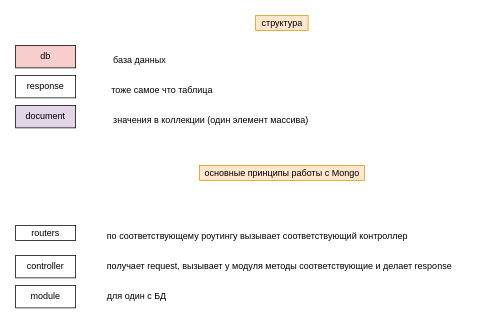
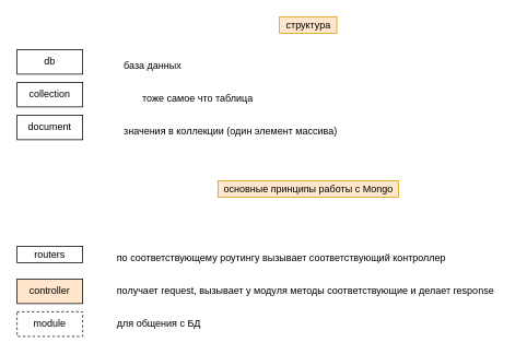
- <mxCell id="13" value="db" style="whiteSpace=wrap;html=1;fillColor=#f8cecc;" parent="1" vertex="1"><mxGeometry x="20" y="60" width="80" height="30" as="geometry" /></mxCell>
+ <mxCell id="13" value="db" style="whiteSpace=wrap;html=1;" parent="1" vertex="1"><mxGeometry x="20" y="60" width="80" height="30" as="geometry" /></mxCell>
- <mxCell id="2" value="response" style="whiteSpace=wrap;html=1;" parent="1" vertex="1"><mxGeometry x="20" y="100" width="80" height="30" as="geometry" /></mxCell>
+ <mxCell id="2" value="collection" style="whiteSpace=wrap;html=1;" parent="1" vertex="1"><mxGeometry x="20" y="100" width="80" height="30" as="geometry" /></mxCell>
- <mxCell id="3" value="тоже самое что таблица" style="text;html=1;align=center;verticalAlign=middle;resizable=0;points=[];autosize=1;" parent="1" vertex="1"><mxGeometry x="140" y="110" width="150" height="20" as="geometry" /></mxCell>
+ <mxCell id="3" value="тоже самое что таблица" style="text;html=1;align=center;verticalAlign=middle;resizable=0;points=[];autosize=1;" parent="1" vertex="1"><mxGeometry x="165" y="110" width="150" height="20" as="geometry" /></mxCell>
- <mxCell id="4" value="document" style="whiteSpace=wrap;html=1;fillColor=#e1d5e7;" parent="1" vertex="1"><mxGeometry x="20" y="140" width="80" height="30" as="geometry" /></mxCell>
+ <mxCell id="4" value="document" style="whiteSpace=wrap;html=1;" parent="1" vertex="1"><mxGeometry x="20" y="140" width="80" height="30" as="geometry" /></mxCell>
- <mxCell id="7" value="controller" style="whiteSpace=wrap;html=1;" parent="1" vertex="1"><mxGeometry x="20" y="340" width="80" height="30" as="geometry" /></mxCell>
+ <mxCell id="7" value="controller" style="whiteSpace=wrap;html=1;fillColor=#ffe6cc;" parent="1" vertex="1"><mxGeometry x="20" y="340" width="80" height="30" as="geometry" /></mxCell>
- <mxCell id="8" value="module" style="whiteSpace=wrap;html=1;" parent="1" vertex="1"><mxGeometry x="20" y="380" width="80" height="30" as="geometry" /></mxCell>
+ <mxCell id="8" value="module" style="whiteSpace=wrap;html=1;dashed=1;" parent="1" vertex="1"><mxGeometry x="20" y="380" width="80" height="30" as="geometry" /></mxCell>
- <mxCell id="9" value="для один с БД" style="text;html=1;align=left;verticalAlign=middle;resizable=0;points=[];autosize=1;" parent="1" vertex="1"><mxGeometry x="140" y="385" width="120" height="20" as="geometry" /></mxCell>
+ <mxCell id="9" value="для общения с БД" style="text;html=1;align=left;verticalAlign=middle;resizable=0;points=[];autosize=1;" parent="1" vertex="1"><mxGeometry x="140" y="385" width="120" height="20" as="geometry" /></mxCell>
